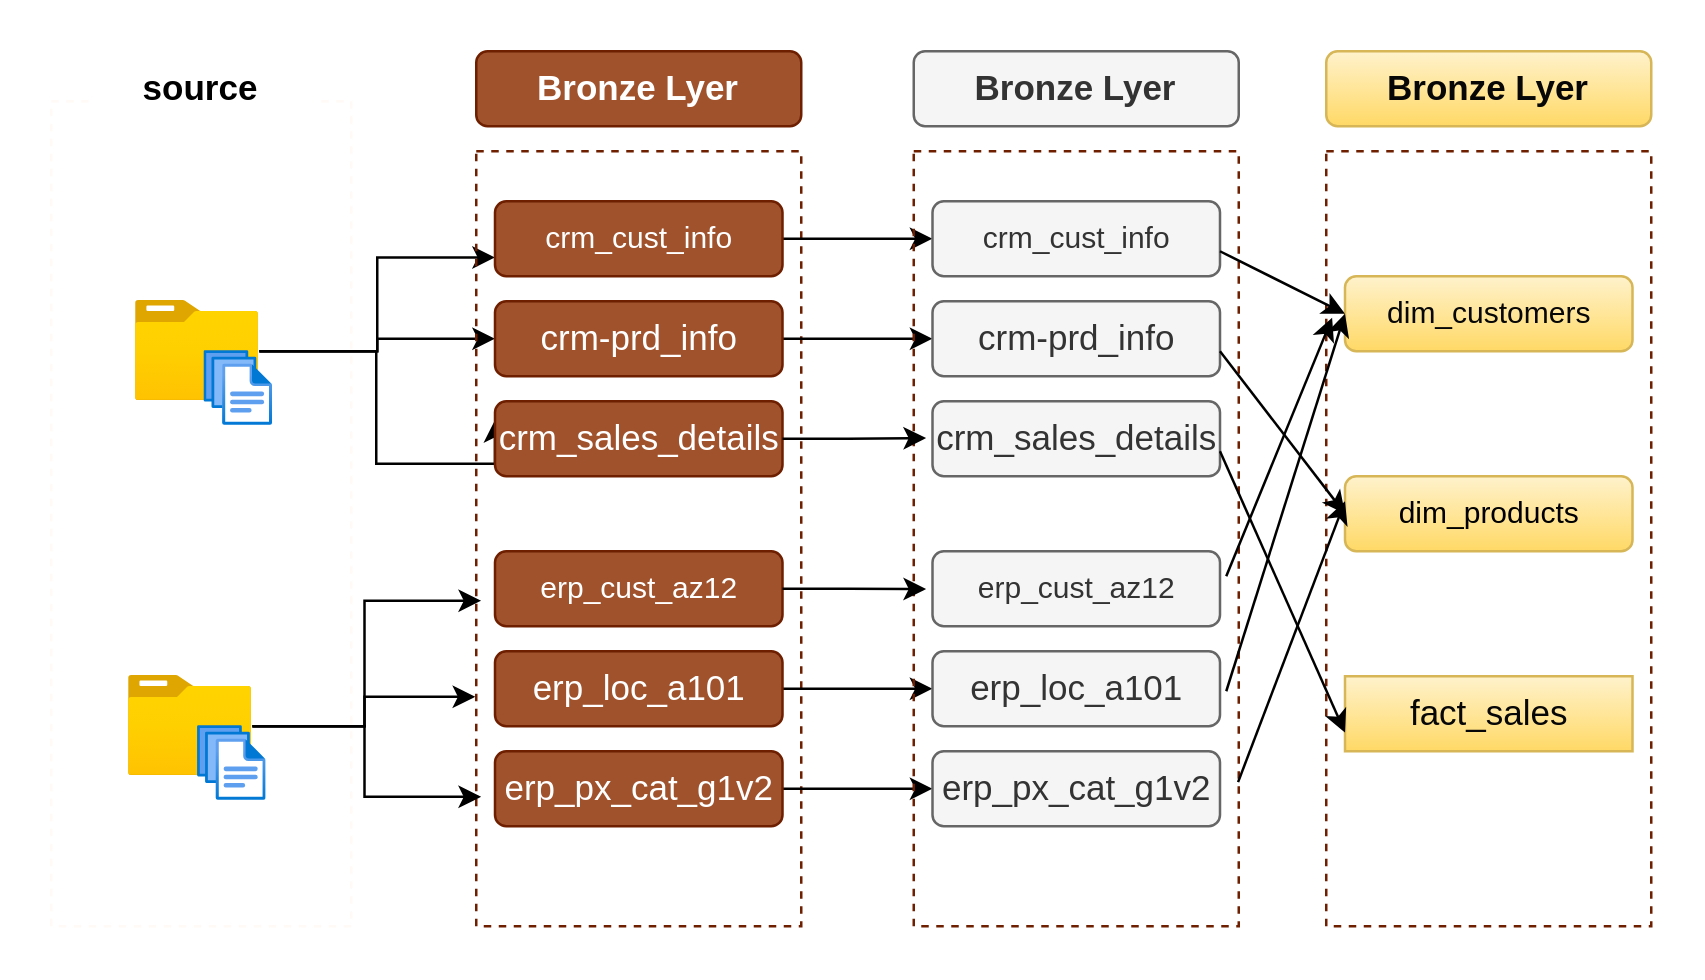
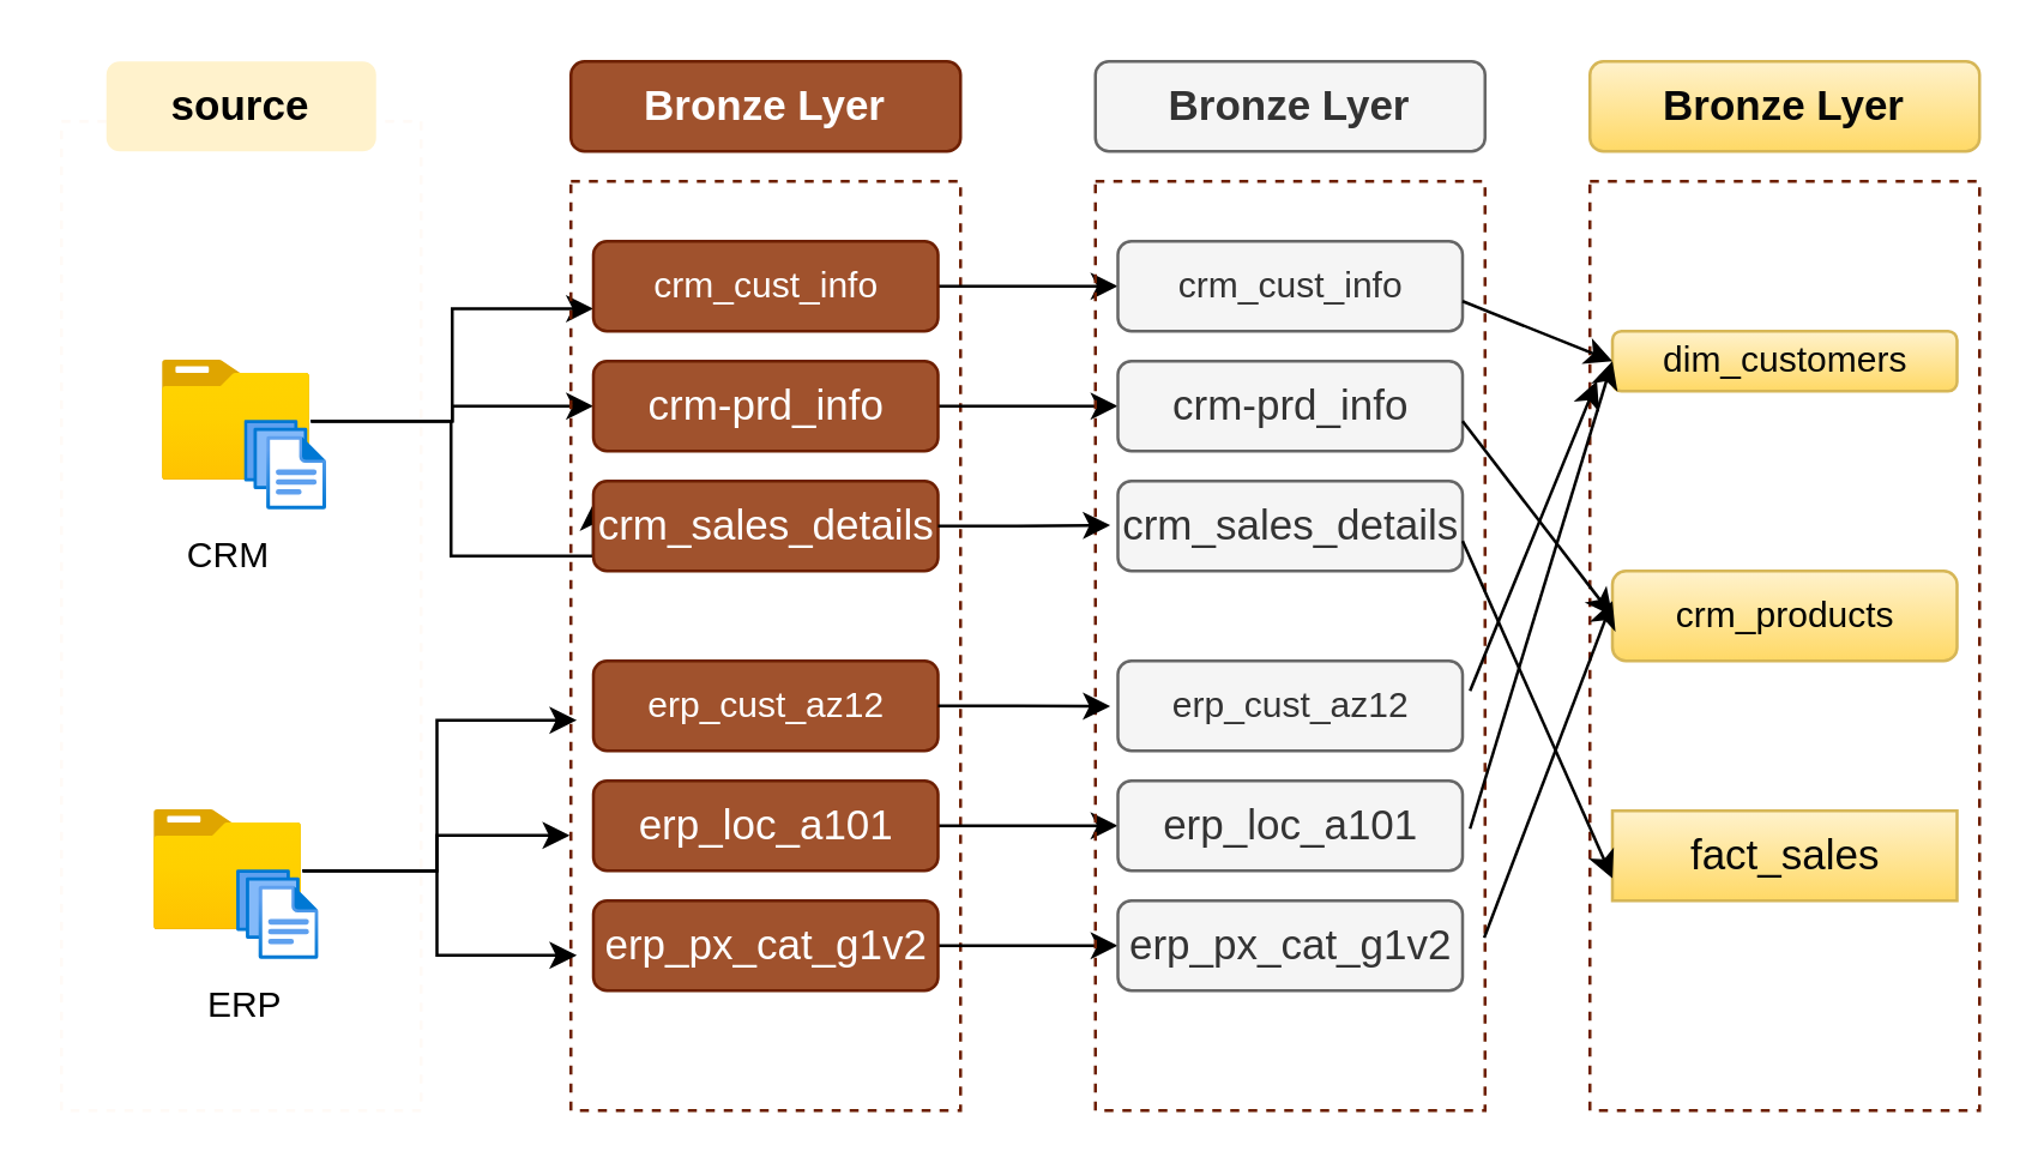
- <mxCell id="3" value="&lt;b&gt;&lt;font style=&quot;font-size: 14px;&quot;&gt;source&lt;/font&gt;&lt;/b&gt;" style="rounded=1;whiteSpace=wrap;html=1;strokeColor=none;" parent="1" vertex="1"><mxGeometry x="35" y="20" width="90" height="30" as="geometry" /></mxCell>
+ <mxCell id="3" value="&lt;b&gt;&lt;font style=&quot;font-size: 14px;&quot;&gt;source&lt;/font&gt;&lt;/b&gt;" style="rounded=1;whiteSpace=wrap;html=1;strokeColor=none;fillColor=#fff2cc;" parent="1" vertex="1"><mxGeometry x="35" y="20" width="90" height="30" as="geometry" /></mxCell>
- <mxCell id="38" value="&lt;font style=&quot;color: rgb(7, 7, 7);&quot;&gt;dim_customers&lt;/font&gt;" style="rounded=1;whiteSpace=wrap;html=1;fillColor=#fff2cc;strokeColor=#d6b656;gradientColor=#ffd966;fontColor=#000000;" vertex="1" parent="1"><mxGeometry x="537.5" y="110" width="115" height="30" as="geometry" /></mxCell>
+ <mxCell id="38" value="&lt;font style=&quot;color: rgb(7, 7, 7);&quot;&gt;dim_customers&lt;/font&gt;" style="rounded=1;whiteSpace=wrap;html=1;fillColor=#fff2cc;strokeColor=#d6b656;gradientColor=#ffd966;fontColor=#000000;" vertex="1" parent="1"><mxGeometry x="537.5" y="110" width="115" height="20" as="geometry" /></mxCell>
+ <mxCell id="9" value="CRM" style="text;html=1;align=center;verticalAlign=middle;whiteSpace=wrap;rounded=0;" parent="1" vertex="1"><mxGeometry x="45.6" y="170" width="60" height="30" as="geometry" /></mxCell>
- <mxCell id="40" value="&lt;font style=&quot;color: rgb(0, 0, 0);&quot;&gt;dim_products&lt;/font&gt;" style="rounded=1;whiteSpace=wrap;html=1;fillColor=#fff2cc;strokeColor=#d6b656;gradientColor=#ffd966;fontColor=#000000;" vertex="1" parent="1"><mxGeometry x="537.5" y="190" width="115" height="30" as="geometry" /></mxCell>
+ <mxCell id="40" value="&lt;font style=&quot;color: rgb(0, 0, 0);&quot;&gt;crm_products&lt;/font&gt;" style="rounded=1;whiteSpace=wrap;html=1;fillColor=#fff2cc;strokeColor=#d6b656;gradientColor=#ffd966;fontColor=#000000;" vertex="1" parent="1"><mxGeometry x="537.5" y="190" width="115" height="30" as="geometry" /></mxCell>
+ <mxCell id="12" value="ERP" style="text;html=1;align=center;verticalAlign=middle;whiteSpace=wrap;rounded=0;" parent="1" vertex="1"><mxGeometry x="53.82" y="320" width="55" height="30" as="geometry" /></mxCell>
